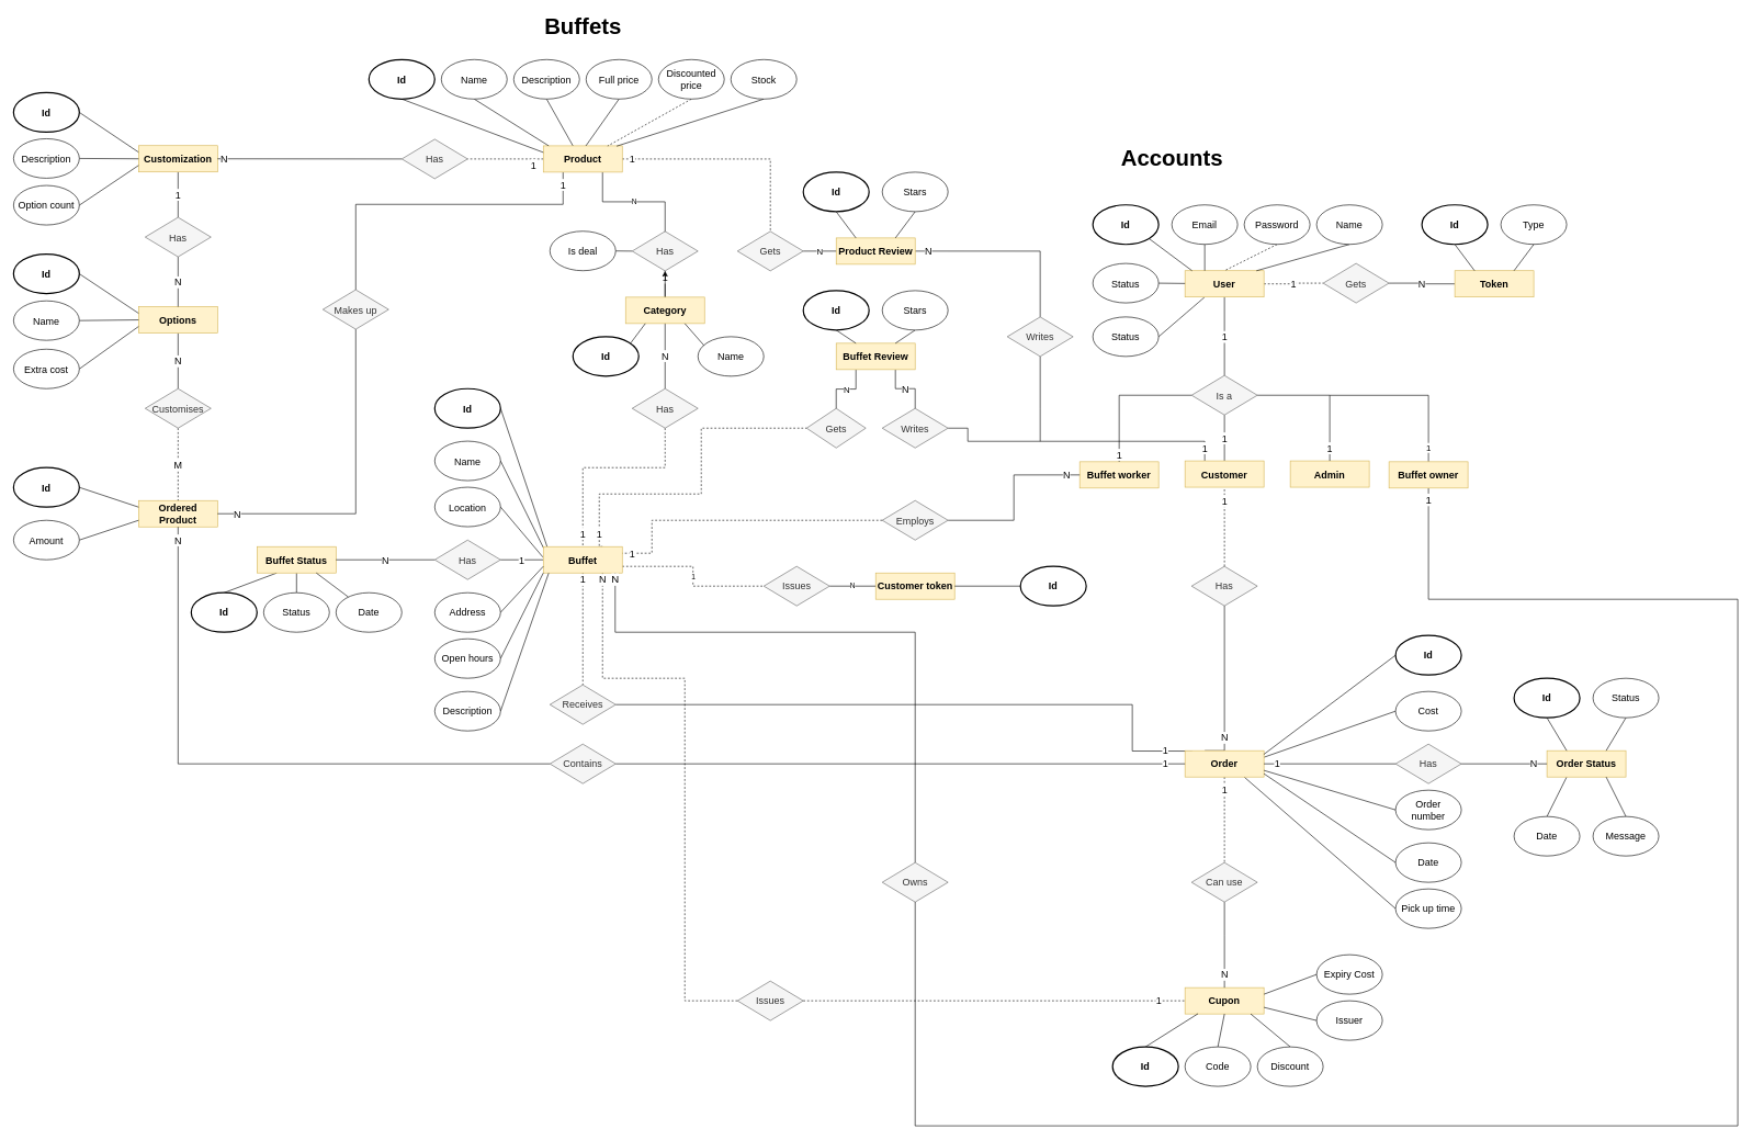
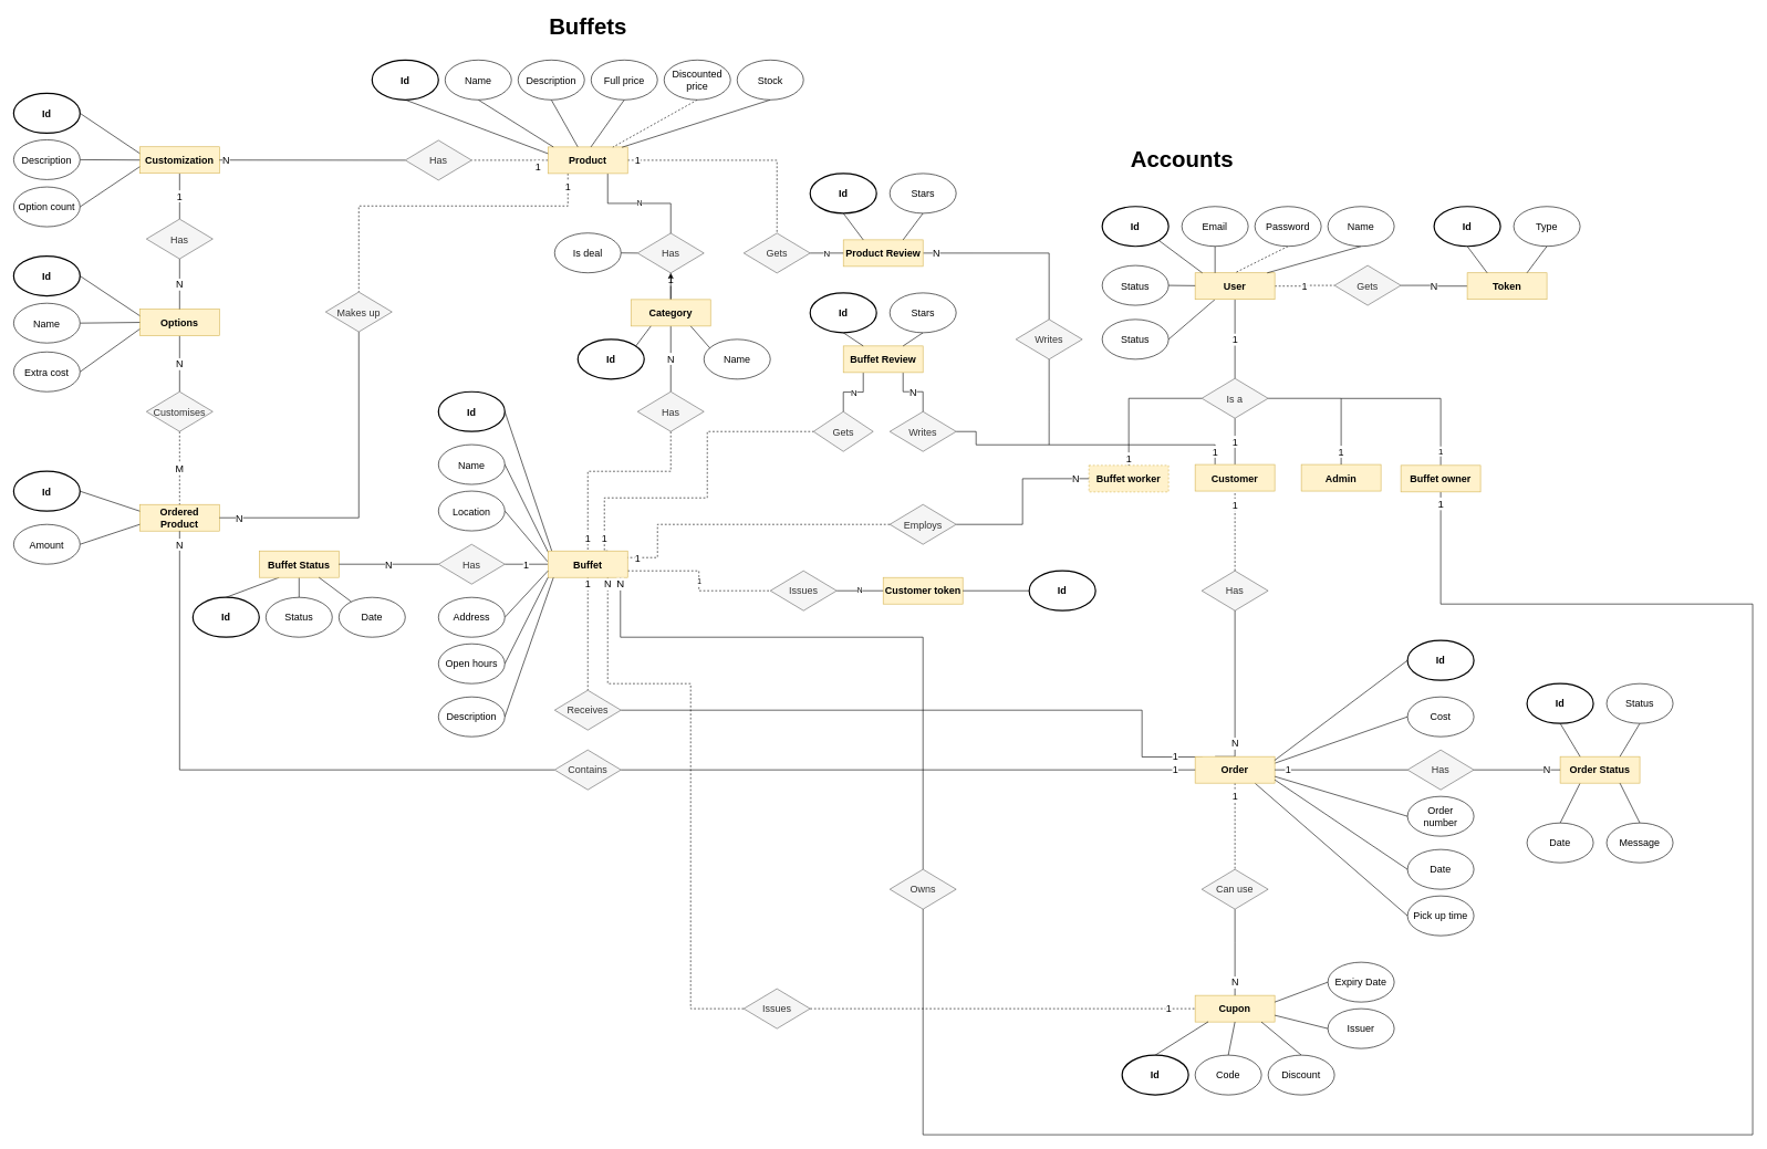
- <mxCell id="6" value="1" style="edgeStyle=orthogonalEdgeStyle;rounded=0;orthogonalLoop=1;jettySize=auto;html=1;exitX=0.25;exitY=1;exitDx=0;exitDy=0;entryX=0.5;entryY=0;entryDx=0;entryDy=0;fontSize=15;endArrow=none;endFill=0;dashed=0;" edge="1" parent="1" source="8" target="131"><mxGeometry x="-0.923" relative="1" as="geometry"><mxPoint as="offset" /><Array as="points"><mxPoint x="855" y="310" /><mxPoint x="540" y="310" /></Array></mxGeometry></mxCell>
+ <mxCell id="6" value="1" style="edgeStyle=orthogonalEdgeStyle;rounded=0;orthogonalLoop=1;jettySize=auto;html=1;exitX=0.25;exitY=1;exitDx=0;exitDy=0;entryX=0.5;entryY=0;entryDx=0;entryDy=0;fontSize=15;endArrow=none;endFill=0;dashed=1;" edge="1" parent="1" source="8" target="131"><mxGeometry x="-0.923" relative="1" as="geometry"><mxPoint as="offset" /><Array as="points"><mxPoint x="855" y="310" /><mxPoint x="540" y="310" /></Array></mxGeometry></mxCell>
- <mxCell id="22" value="&lt;b style=&quot;font-size: 15px;&quot;&gt;Buffet worker&lt;/b&gt;" style="rounded=0;whiteSpace=wrap;html=1;fontSize=15;fillColor=#fff2cc;strokeColor=#d6b656;" vertex="1" parent="1"><mxGeometry x="1640" y="701.05" width="120" height="40" as="geometry" /></mxCell>
+ <mxCell id="22" value="&lt;b style=&quot;font-size: 15px;&quot;&gt;Buffet worker&lt;/b&gt;" style="rounded=0;whiteSpace=wrap;html=1;fontSize=15;fillColor=#fff2cc;strokeColor=#d6b656;dashed=1;" vertex="1" parent="1"><mxGeometry x="1640" y="701.05" width="120" height="40" as="geometry" /></mxCell>
- <mxCell id="94" value="Expiry Cost" style="ellipse;whiteSpace=wrap;html=1;fontSize=15;" vertex="1" parent="1"><mxGeometry x="2000" y="1450" width="100" height="60" as="geometry" /></mxCell>
+ <mxCell id="94" value="Expiry Date" style="ellipse;whiteSpace=wrap;html=1;fontSize=15;" vertex="1" parent="1"><mxGeometry x="2000" y="1450" width="100" height="60" as="geometry" /></mxCell>
